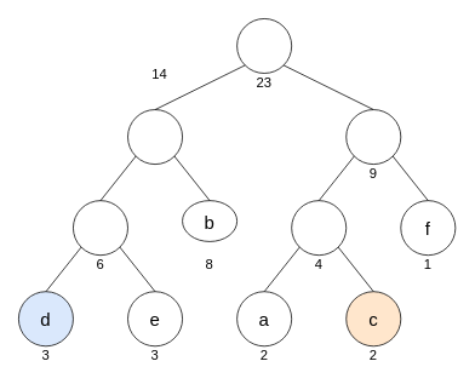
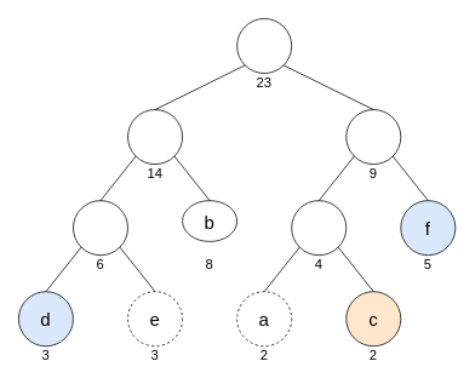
- <mxCell id="21" value="&lt;font style=&quot;font-size: 15px;&quot;&gt;14&lt;/font&gt;" style="text;html=1;strokeColor=none;fillColor=none;align=center;verticalAlign=middle;whiteSpace=wrap;rounded=0;fontSize=11;" vertex="1" parent="1"><mxGeometry x="155" y="70" width="40" height="20" as="geometry" /></mxCell>
+ <mxCell id="21" value="&lt;font style=&quot;font-size: 15px;&quot;&gt;14&lt;/font&gt;" style="text;html=1;strokeColor=none;fillColor=none;align=center;verticalAlign=middle;whiteSpace=wrap;rounded=0;fontSize=11;" vertex="1" parent="1"><mxGeometry x="150" y="180" width="40" height="20" as="geometry" /></mxCell>
- <mxCell id="24" value="&lt;font style=&quot;font-size: 20px;&quot;&gt;f&lt;/font&gt;" style="ellipse;whiteSpace=wrap;html=1;aspect=fixed;" vertex="1" parent="1"><mxGeometry x="440" y="220" width="60" height="60" as="geometry" /></mxCell>
+ <mxCell id="24" value="&lt;font style=&quot;font-size: 20px;&quot;&gt;f&lt;/font&gt;" style="ellipse;whiteSpace=wrap;html=1;aspect=fixed;fillColor=#dae8fc;" vertex="1" parent="1"><mxGeometry x="440" y="220" width="60" height="60" as="geometry" /></mxCell>
- <mxCell id="25" value="&lt;font style=&quot;font-size: 15px;&quot;&gt;1&lt;/font&gt;" style="text;html=1;strokeColor=none;fillColor=none;align=center;verticalAlign=middle;whiteSpace=wrap;rounded=0;fontSize=11;" vertex="1" parent="1"><mxGeometry x="450" y="280" width="40" height="20" as="geometry" /></mxCell>
+ <mxCell id="25" value="&lt;font style=&quot;font-size: 15px;&quot;&gt;5&lt;/font&gt;" style="text;html=1;strokeColor=none;fillColor=none;align=center;verticalAlign=middle;whiteSpace=wrap;rounded=0;fontSize=11;" vertex="1" parent="1"><mxGeometry x="450" y="280" width="40" height="20" as="geometry" /></mxCell>
- <mxCell id="11" value="&lt;font style=&quot;font-size: 20px;&quot;&gt;e&lt;/font&gt;" style="ellipse;whiteSpace=wrap;html=1;aspect=fixed;" parent="1" vertex="1"><mxGeometry x="140" y="320" width="60" height="60" as="geometry" /></mxCell>
+ <mxCell id="11" value="&lt;font style=&quot;font-size: 20px;&quot;&gt;e&lt;/font&gt;" style="ellipse;whiteSpace=wrap;html=1;aspect=fixed;dashed=1;" parent="1" vertex="1"><mxGeometry x="140" y="320" width="60" height="60" as="geometry" /></mxCell>
- <mxCell id="4" value="&lt;font style=&quot;font-size: 20px;&quot;&gt;a&lt;/font&gt;" style="ellipse;whiteSpace=wrap;html=1;aspect=fixed;" parent="1" vertex="1"><mxGeometry x="260" y="320" width="60" height="60" as="geometry" /></mxCell>
+ <mxCell id="4" value="&lt;font style=&quot;font-size: 20px;&quot;&gt;a&lt;/font&gt;" style="ellipse;whiteSpace=wrap;html=1;aspect=fixed;dashed=1;" parent="1" vertex="1"><mxGeometry x="260" y="320" width="60" height="60" as="geometry" /></mxCell>
